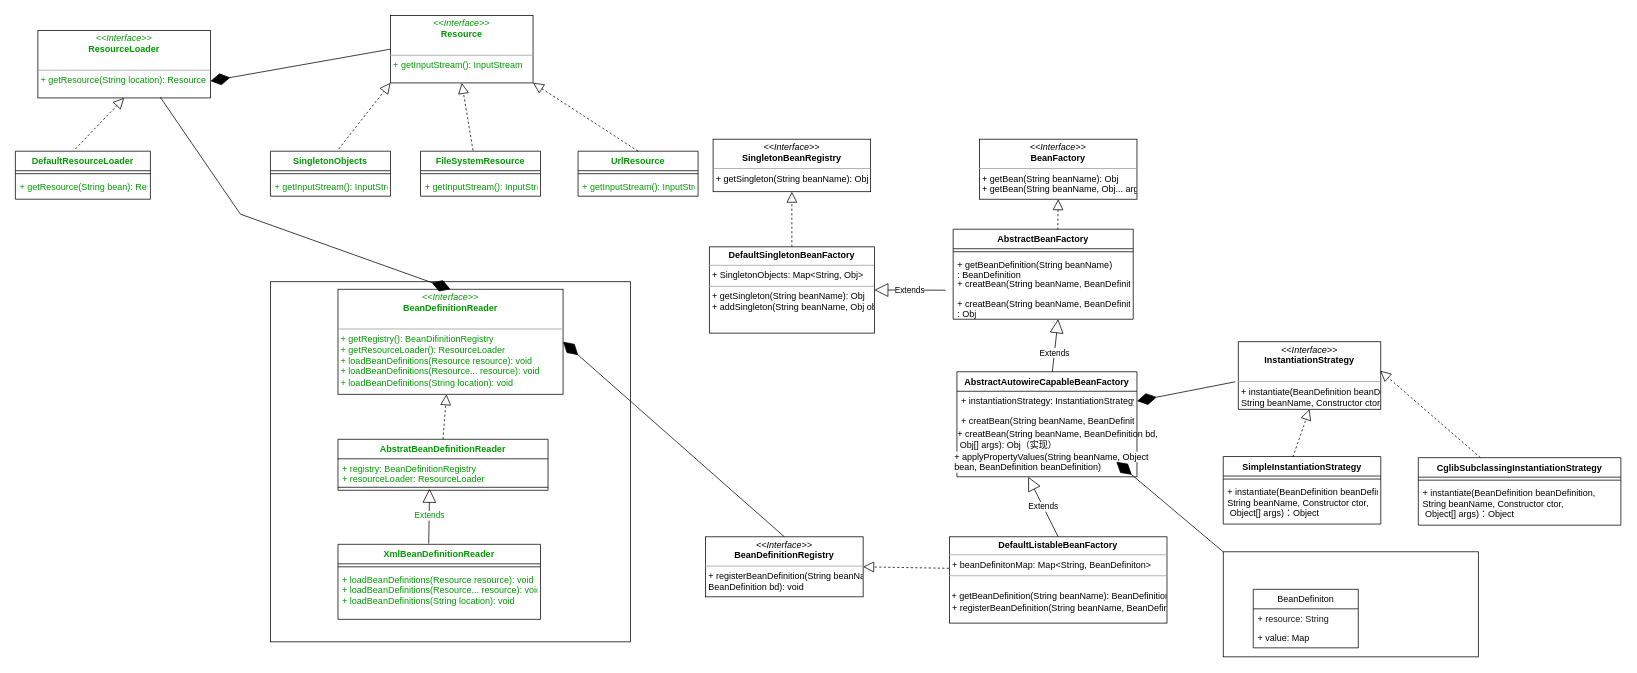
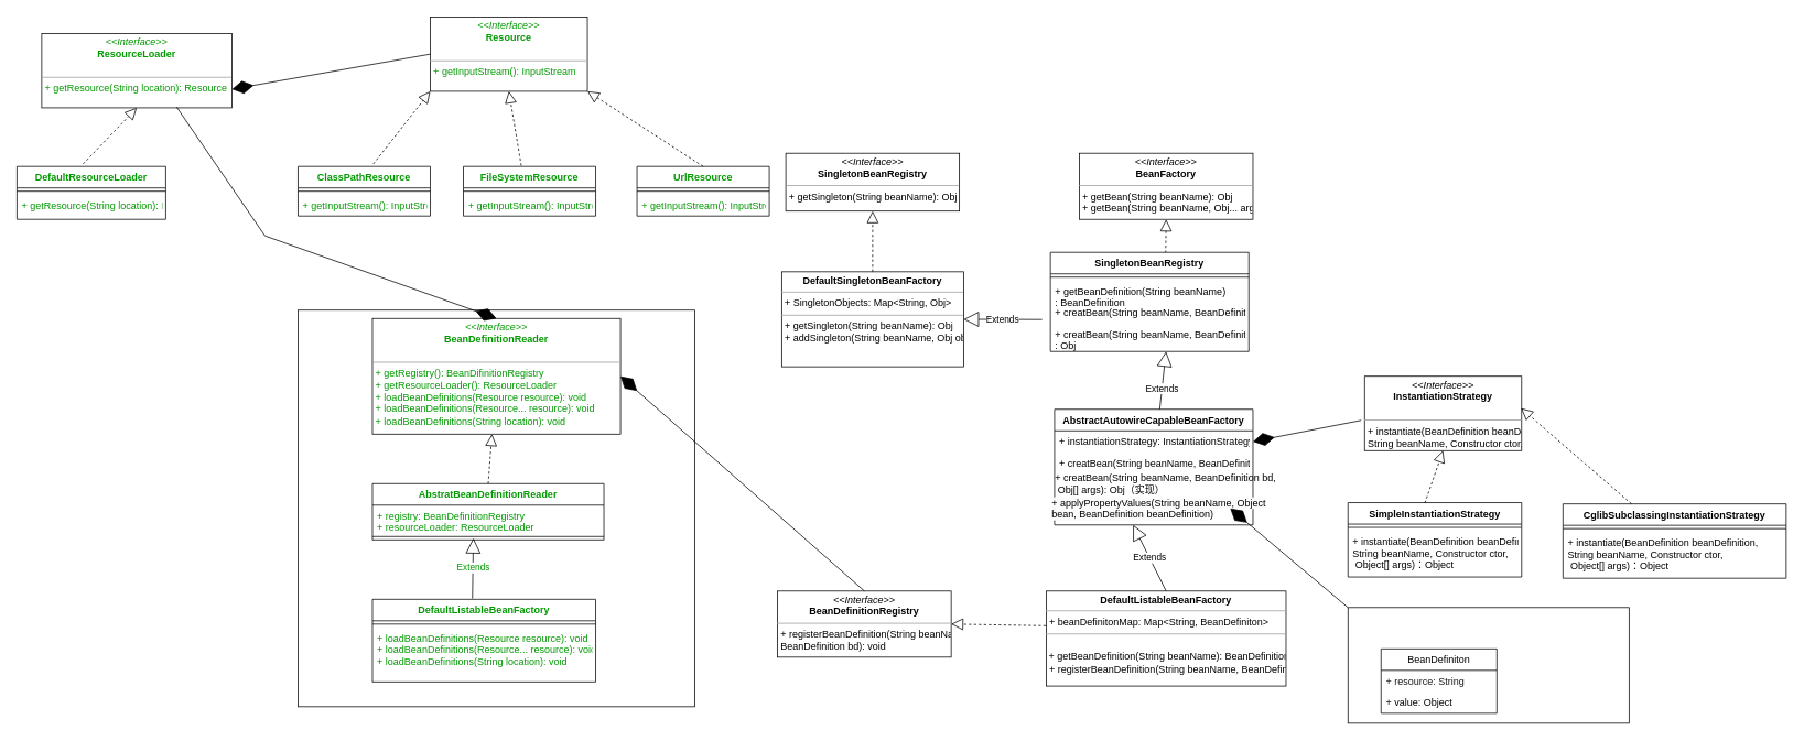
- <mxCell id="41" value="SingletonObjects" style="swimlane;fontStyle=1;align=center;verticalAlign=top;childLayout=stackLayout;horizontal=1;startSize=26;horizontalStack=0;resizeParent=1;resizeParentMax=0;resizeLast=0;collapsible=1;marginBottom=0;fontColor=#009900;" vertex="1" parent="1"><mxGeometry x="360" y="201" width="160" height="60" as="geometry" /></mxCell>
+ <mxCell id="41" value="ClassPathResource" style="swimlane;fontStyle=1;align=center;verticalAlign=top;childLayout=stackLayout;horizontal=1;startSize=26;horizontalStack=0;resizeParent=1;resizeParentMax=0;resizeLast=0;collapsible=1;marginBottom=0;fontColor=#009900;" vertex="1" parent="1"><mxGeometry x="360" y="201" width="160" height="60" as="geometry" /></mxCell>
- <mxCell id="55" value="+ getResource(String bean): Resource" style="text;strokeColor=none;fillColor=none;align=left;verticalAlign=top;spacingLeft=4;spacingRight=4;overflow=hidden;rotatable=0;points=[[0,0.5],[1,0.5]];portConstraint=eastwest;fontColor=#009900;" vertex="1" parent="53"><mxGeometry y="34" width="180" height="30" as="geometry" /></mxCell>
+ <mxCell id="55" value="+ getResource(String location): Resource" style="text;strokeColor=none;fillColor=none;align=left;verticalAlign=top;spacingLeft=4;spacingRight=4;overflow=hidden;rotatable=0;points=[[0,0.5],[1,0.5]];portConstraint=eastwest;fontColor=#009900;" vertex="1" parent="53"><mxGeometry y="34" width="180" height="30" as="geometry" /></mxCell>
- <mxCell id="14" value="AbstractBeanFactory" style="swimlane;fontStyle=1;align=center;verticalAlign=top;childLayout=stackLayout;horizontal=1;startSize=26;horizontalStack=0;resizeParent=1;resizeParentMax=0;resizeLast=0;collapsible=1;marginBottom=0;fontColor=default;" vertex="1" parent="1"><mxGeometry x="1270" y="305" width="240" height="120" as="geometry" /></mxCell>
+ <mxCell id="14" value="SingletonBeanRegistry" style="swimlane;fontStyle=1;align=center;verticalAlign=top;childLayout=stackLayout;horizontal=1;startSize=26;horizontalStack=0;resizeParent=1;resizeParentMax=0;resizeLast=0;collapsible=1;marginBottom=0;fontColor=default;" vertex="1" parent="1"><mxGeometry x="1270" y="305" width="240" height="120" as="geometry" /></mxCell>
- <mxCell id="61" value="XmlBeanDefinitionReader" style="swimlane;fontStyle=1;align=center;verticalAlign=top;childLayout=stackLayout;horizontal=1;startSize=26;horizontalStack=0;resizeParent=1;resizeParentMax=0;resizeLast=0;collapsible=1;marginBottom=0;fontColor=#009900;" vertex="1" parent="1"><mxGeometry x="450" y="725" width="270" height="100" as="geometry" /></mxCell>
+ <mxCell id="61" value="DefaultListableBeanFactory" style="swimlane;fontStyle=1;align=center;verticalAlign=top;childLayout=stackLayout;horizontal=1;startSize=26;horizontalStack=0;resizeParent=1;resizeParentMax=0;resizeLast=0;collapsible=1;marginBottom=0;fontColor=#009900;" vertex="1" parent="1"><mxGeometry x="450" y="725" width="270" height="100" as="geometry" /></mxCell>
- <mxCell id="37" value="+ value: Map" style="text;strokeColor=none;fillColor=none;align=left;verticalAlign=top;spacingLeft=4;spacingRight=4;overflow=hidden;rotatable=0;points=[[0,0.5],[1,0.5]];portConstraint=eastwest;fontColor=#000000;" vertex="1" parent="35"><mxGeometry y="52" width="140" height="26" as="geometry" /></mxCell>
+ <mxCell id="37" value="+ value: Object" style="text;strokeColor=none;fillColor=none;align=left;verticalAlign=top;spacingLeft=4;spacingRight=4;overflow=hidden;rotatable=0;points=[[0,0.5],[1,0.5]];portConstraint=eastwest;fontColor=#000000;" vertex="1" parent="35"><mxGeometry y="52" width="140" height="26" as="geometry" /></mxCell>
